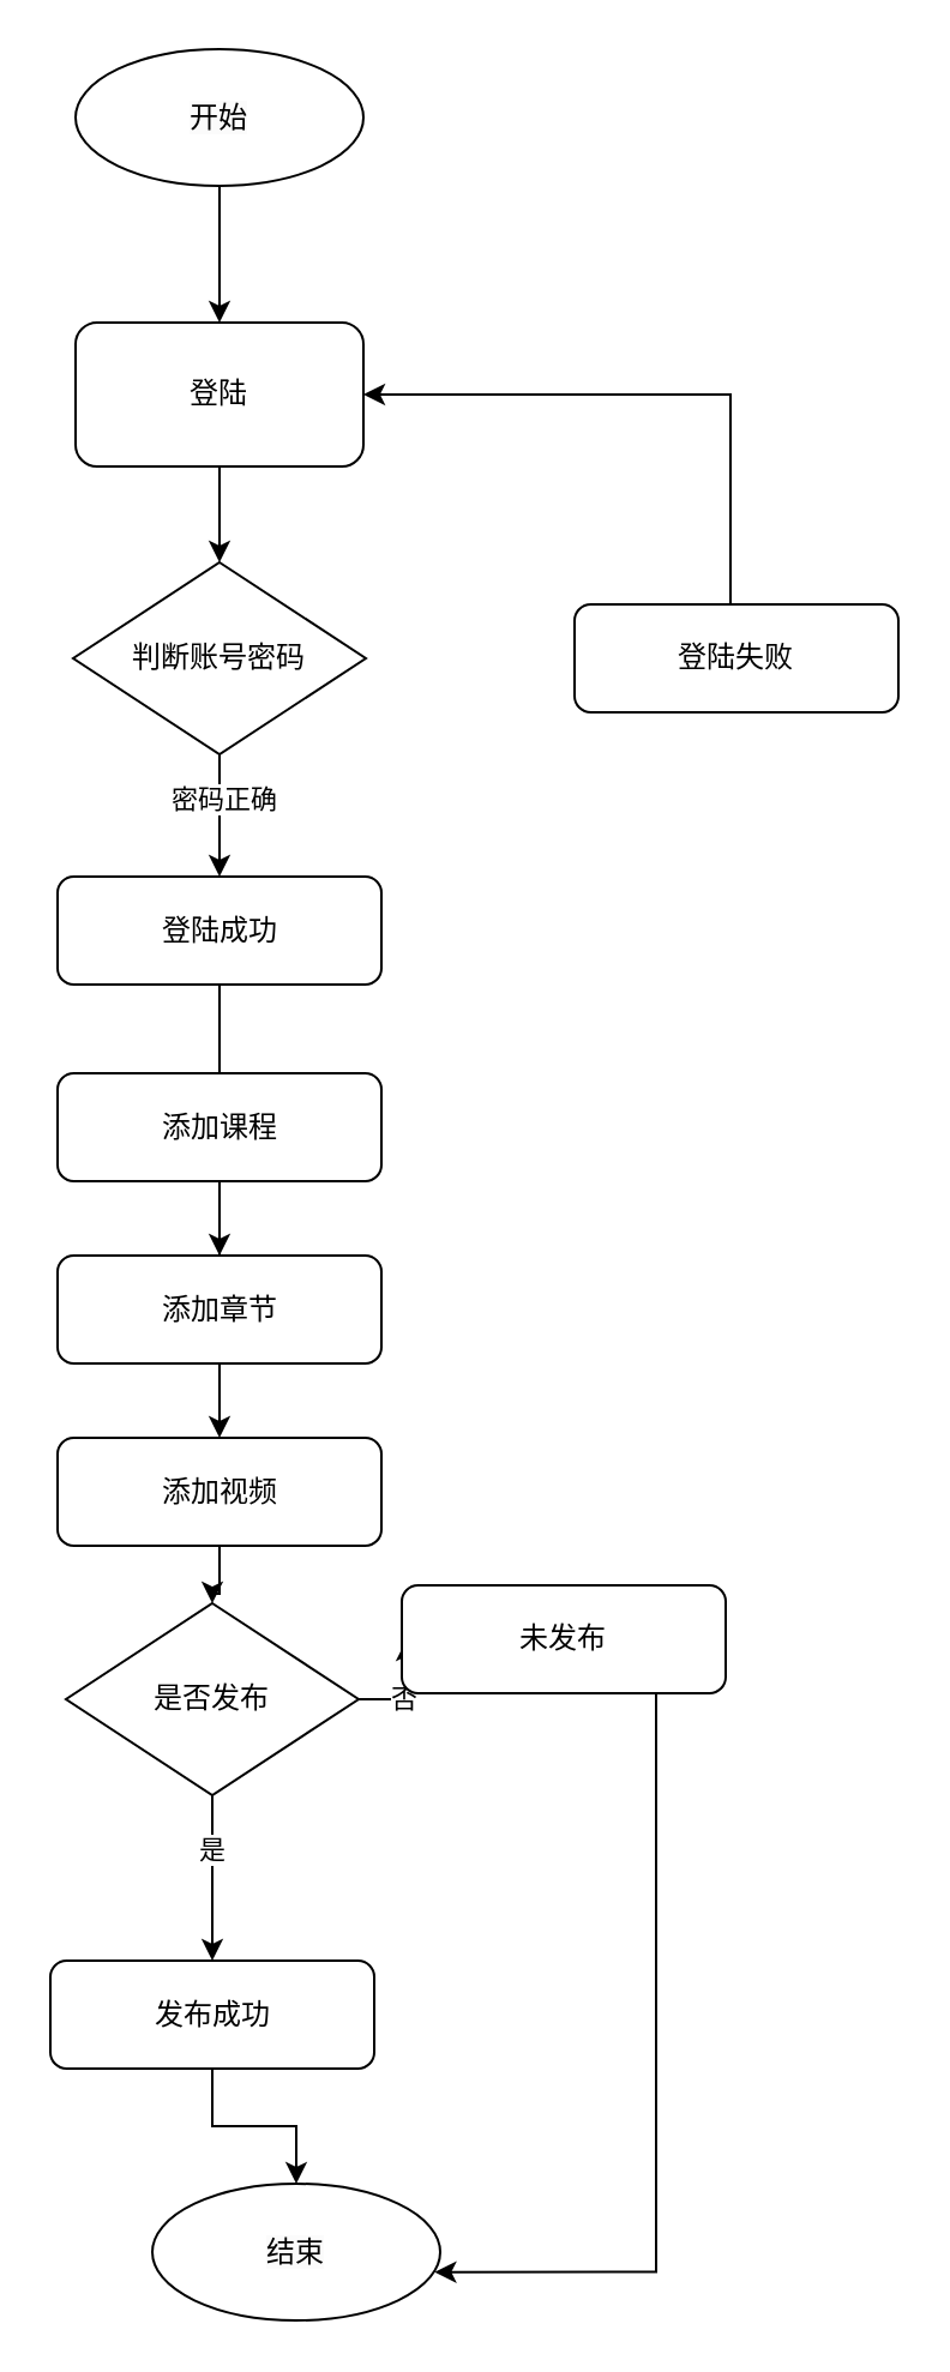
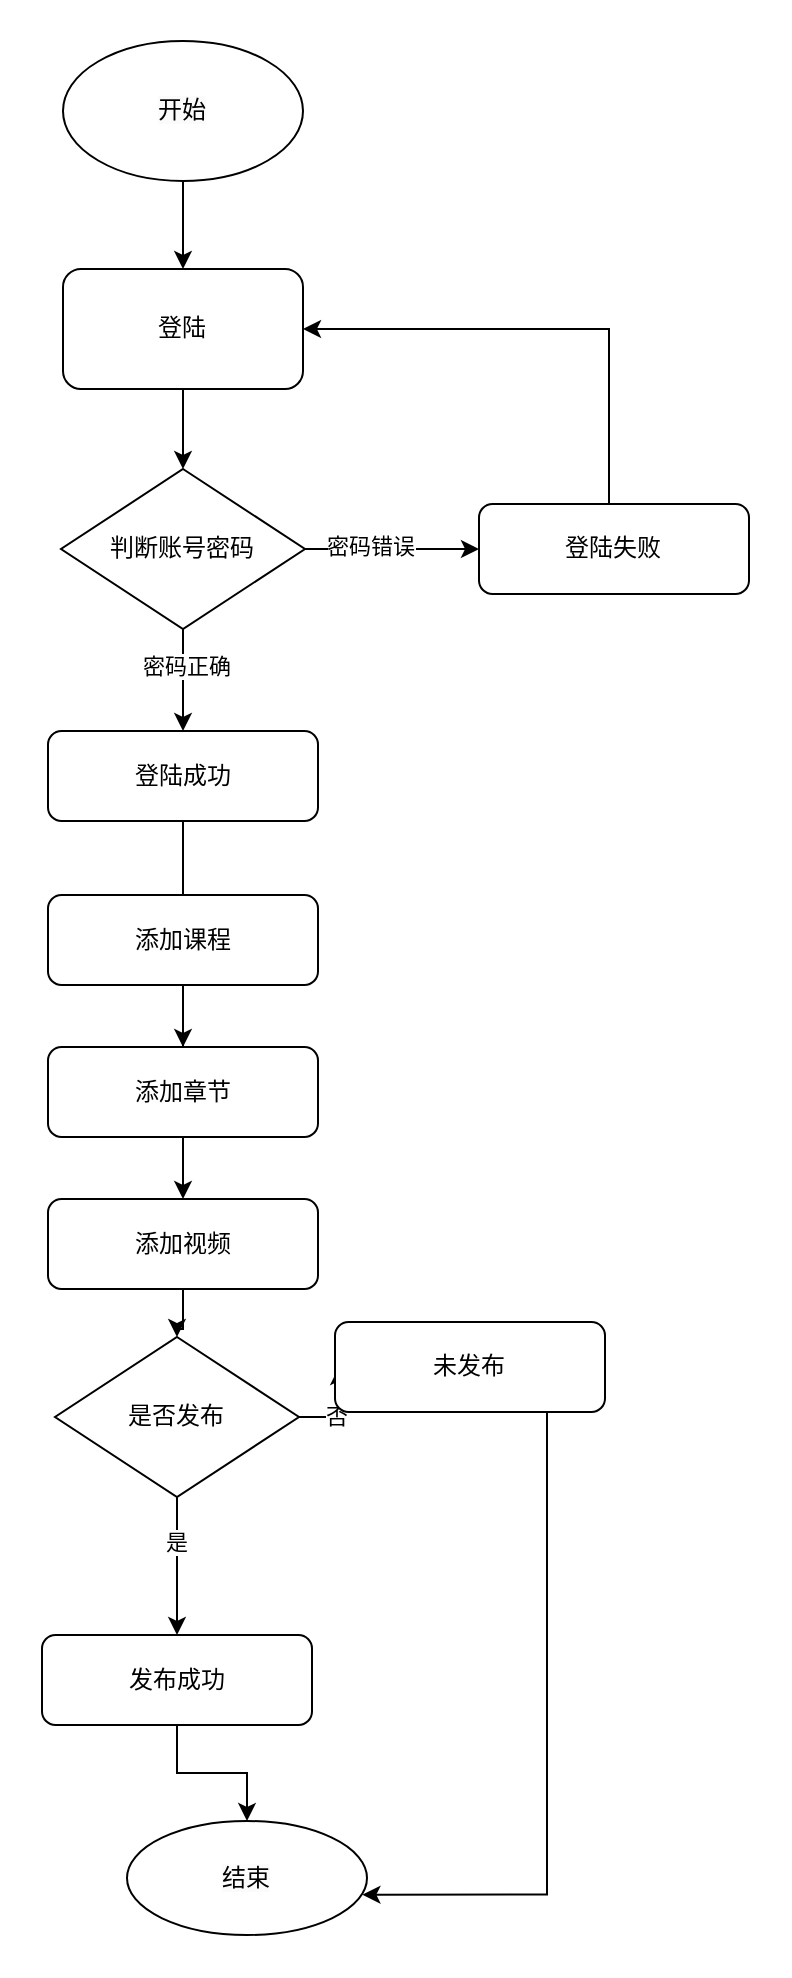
- <mxCell id="3" value="&lt;meta charset=&quot;utf-8&quot;&gt;&lt;span style=&quot;color: rgb(0, 0, 0); font-family: Helvetica; font-size: 12px; font-style: normal; font-variant-ligatures: normal; font-variant-caps: normal; font-weight: 400; letter-spacing: normal; orphans: 2; text-align: center; text-indent: 0px; text-transform: none; widows: 2; word-spacing: 0px; -webkit-text-stroke-width: 0px; background-color: rgb(251, 251, 251); text-decoration-thickness: initial; text-decoration-style: initial; text-decoration-color: initial; float: none; display: inline !important;&quot;&gt;开始&lt;/span&gt;" style="ellipse;whiteSpace=wrap;html=1;" vertex="1" parent="1"><mxGeometry x="31" y="20" width="120" height="57" as="geometry" /></mxCell>
+ <mxCell id="3" value="&lt;meta charset=&quot;utf-8&quot;&gt;&lt;span style=&quot;color: rgb(0, 0, 0); font-family: Helvetica; font-size: 12px; font-style: normal; font-variant-ligatures: normal; font-variant-caps: normal; font-weight: 400; letter-spacing: normal; orphans: 2; text-align: center; text-indent: 0px; text-transform: none; widows: 2; word-spacing: 0px; -webkit-text-stroke-width: 0px; background-color: rgb(251, 251, 251); text-decoration-thickness: initial; text-decoration-style: initial; text-decoration-color: initial; float: none; display: inline !important;&quot;&gt;开始&lt;/span&gt;" style="ellipse;whiteSpace=wrap;html=1;" vertex="1" parent="1"><mxGeometry x="31" y="20" width="120" height="70" as="geometry" /></mxCell>
+ <mxCell id="8" value="" style="edgeStyle=orthogonalEdgeStyle;rounded=0;orthogonalLoop=1;jettySize=auto;html=1;" edge="1" parent="1" source="10" target="29"><mxGeometry relative="1" as="geometry" /></mxCell>
+ <mxCell id="9" value="密码错误" style="edgeLabel;html=1;align=center;verticalAlign=middle;resizable=0;points=[];" vertex="1" connectable="0" parent="8"><mxGeometry x="-0.271" y="2" relative="1" as="geometry"><mxPoint as="offset" /></mxGeometry></mxCell>
